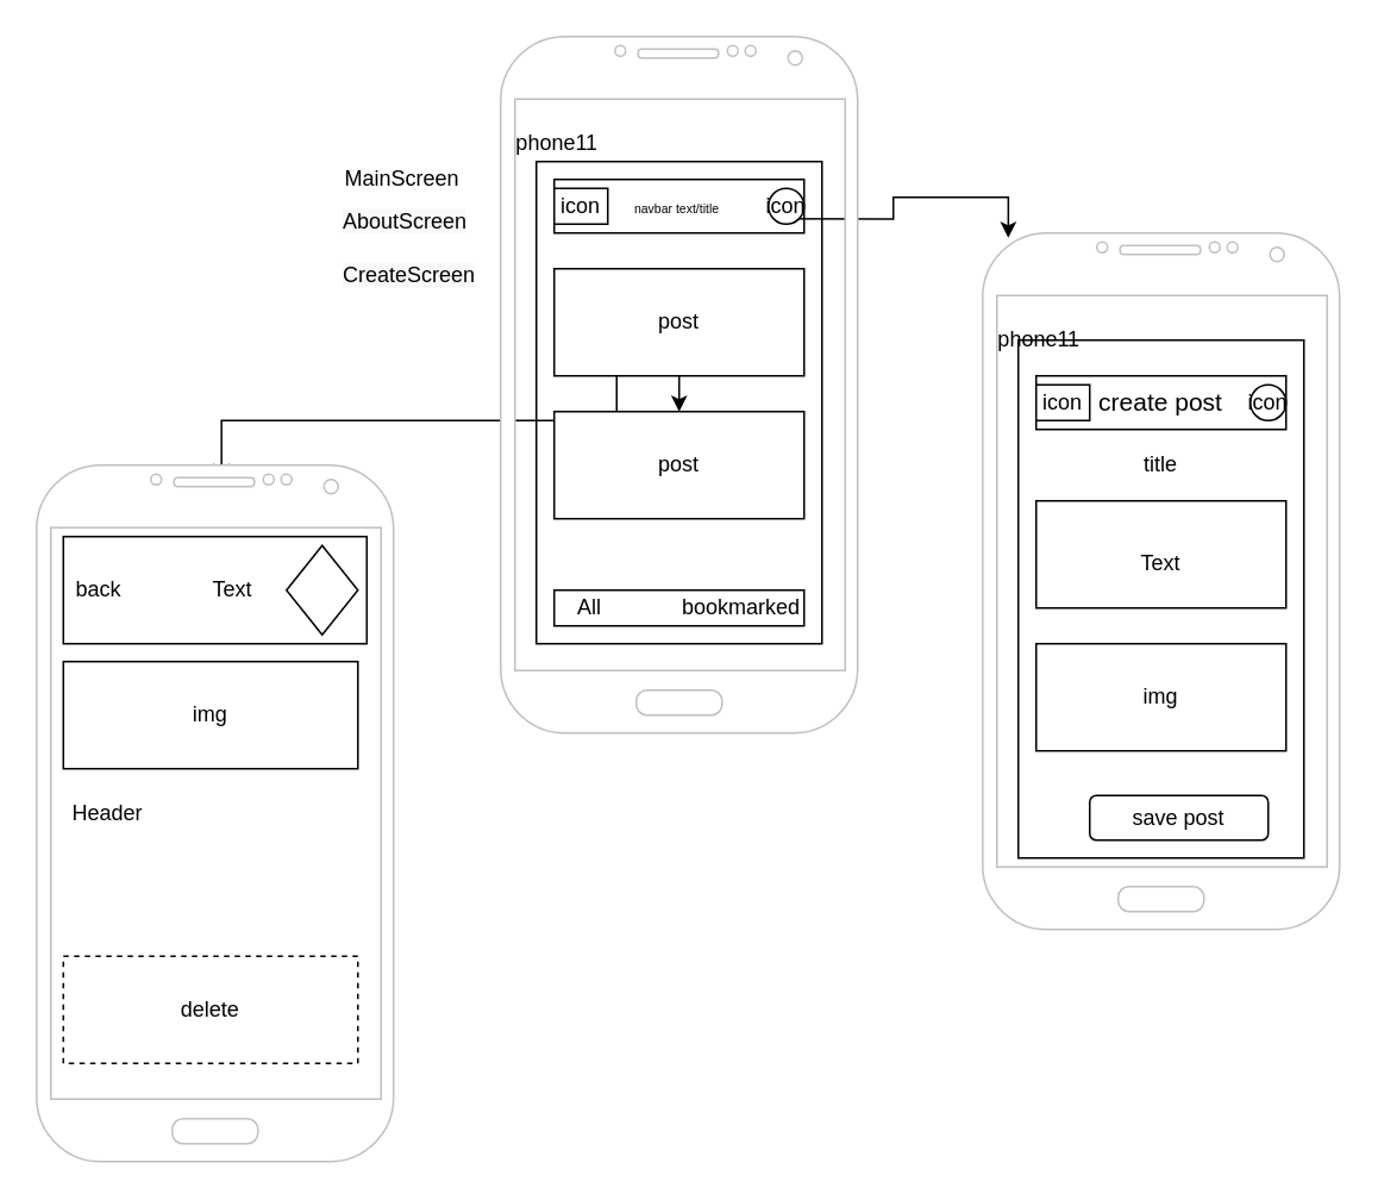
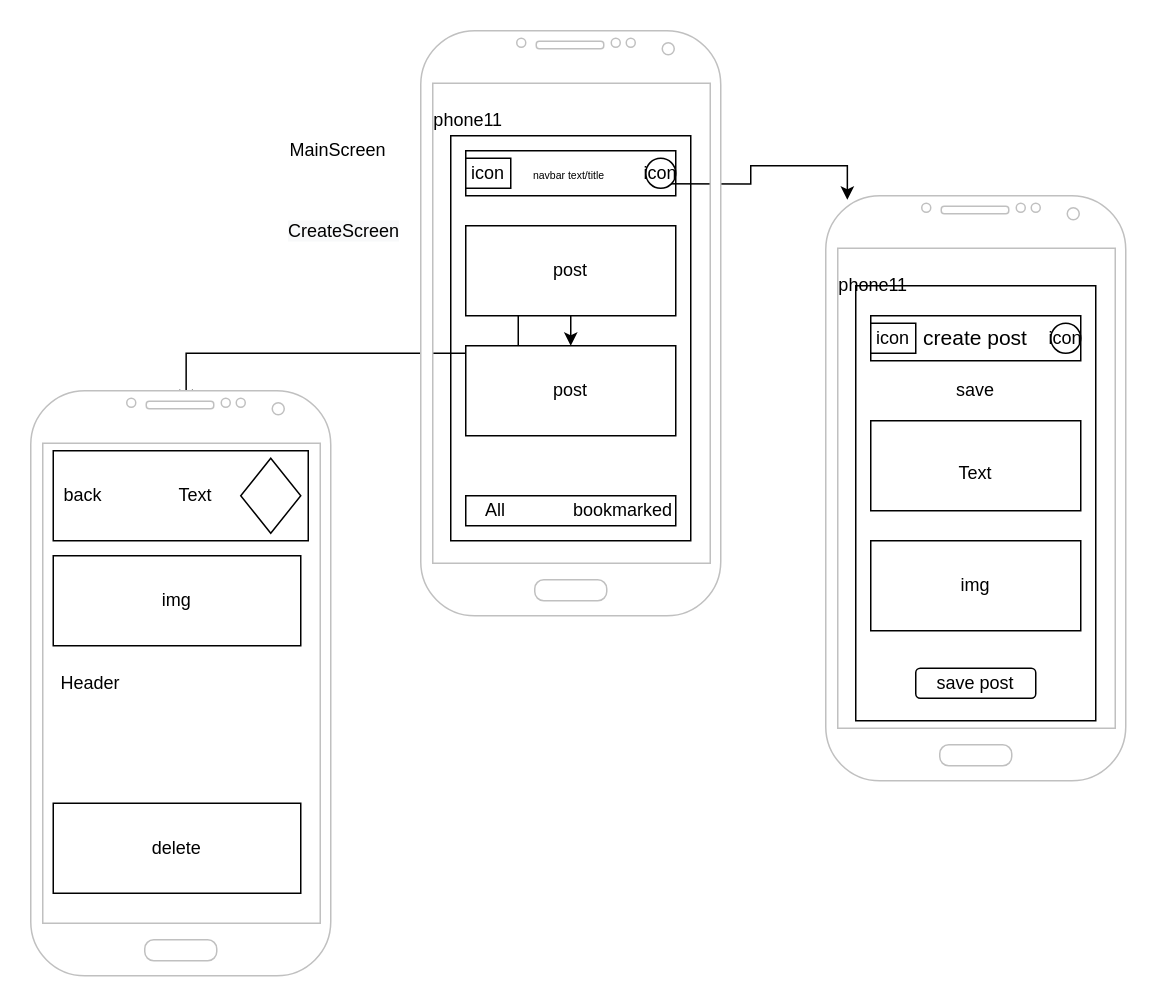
- <mxCell id="13" value="&lt;span style=&quot;color: rgb(0 , 0 , 0) ; font-family: &amp;#34;helvetica&amp;#34; ; font-size: 12px ; font-style: normal ; font-weight: 400 ; letter-spacing: normal ; text-align: center ; text-indent: 0px ; text-transform: none ; word-spacing: 0px ; background-color: rgb(248 , 249 , 250) ; display: inline ; float: none&quot;&gt;AboutScreen&lt;/span&gt;" style="text;whiteSpace=wrap;html=1;" vertex="1" parent="1"><mxGeometry x="190" y="110" width="90" height="30" as="geometry" /></mxCell>
- <mxCell id="35" value="title" style="text;html=1;strokeColor=none;fillColor=none;align=center;verticalAlign=middle;whiteSpace=wrap;rounded=0;" vertex="1" parent="1"><mxGeometry x="630" y="250" width="40" height="20" as="geometry" /></mxCell>
+ <mxCell id="35" value="save" style="text;html=1;strokeColor=none;fillColor=none;align=center;verticalAlign=middle;whiteSpace=wrap;rounded=0;" vertex="1" parent="1"><mxGeometry x="630" y="250" width="40" height="20" as="geometry" /></mxCell>
- <mxCell id="37" value="save post" style="rounded=1;whiteSpace=wrap;html=1;" vertex="1" parent="1"><mxGeometry x="610" y="445" width="100" height="25" as="geometry" /></mxCell>
+ <mxCell id="37" value="save post" style="rounded=1;whiteSpace=wrap;html=1;" vertex="1" parent="1"><mxGeometry x="610" y="445" width="80" height="20" as="geometry" /></mxCell>
- <mxCell id="26" value="delete" style="rounded=0;whiteSpace=wrap;html=1;dashed=1;" vertex="1" parent="1"><mxGeometry x="35" y="535" width="165" height="60" as="geometry" /></mxCell>
+ <mxCell id="26" value="delete" style="rounded=0;whiteSpace=wrap;html=1;" vertex="1" parent="1"><mxGeometry x="35" y="535" width="165" height="60" as="geometry" /></mxCell>
